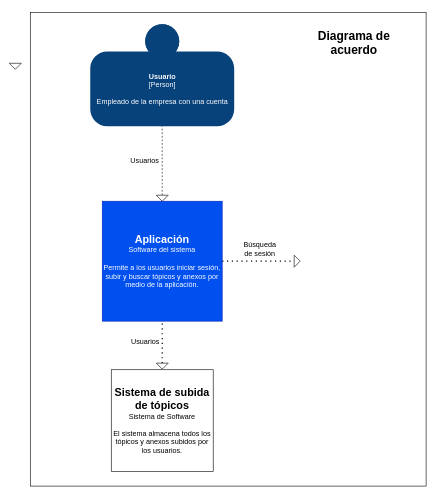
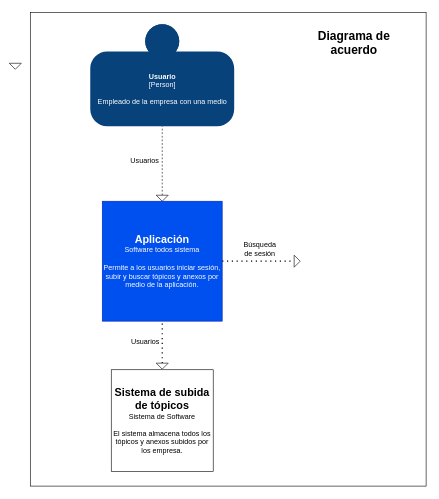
- <mxCell id="3" value="&lt;b&gt;Usuario&lt;/b&gt;&lt;div&gt;[Person]&lt;/div&gt;&lt;br&gt;&lt;div&gt;Empleado de la empresa con una cuenta&lt;/div&gt;" style="html=1;dashed=0;whitespace=wrap;fillColor=#08427b;strokeColor=none;fontColor=#ffffff;shape=mxgraph.c4.person;align=center;metaEdit=1;points=[[0.5,0,0],[1,0.5,0],[1,0.75,0],[0.75,1,0],[0.5,1,0],[0.25,1,0],[0,0.75,0],[0,0.5,0]];metaData={&quot;c4Type&quot;:{&quot;editable&quot;:false}};" vertex="1" parent="1"><mxGeometry x="150" y="40" width="240" height="170" as="geometry" /></mxCell>
+ <mxCell id="3" value="&lt;b&gt;Usuario&lt;/b&gt;&lt;div&gt;[Person]&lt;/div&gt;&lt;br&gt;&lt;div&gt;Empleado de la empresa con una medio&lt;/div&gt;" style="html=1;dashed=0;whitespace=wrap;fillColor=#08427b;strokeColor=none;fontColor=#ffffff;shape=mxgraph.c4.person;align=center;metaEdit=1;points=[[0.5,0,0],[1,0.5,0],[1,0.75,0],[0.75,1,0],[0.5,1,0],[0.25,1,0],[0,0.75,0],[0,0.5,0]];metaData={&quot;c4Type&quot;:{&quot;editable&quot;:false}};" vertex="1" parent="1"><mxGeometry x="150" y="40" width="240" height="170" as="geometry" /></mxCell>
- <mxCell id="4" value="&lt;font style=&quot;font-size: 18px&quot;&gt;&lt;b&gt;Aplicación&lt;br&gt;&lt;/b&gt;&lt;/font&gt;Software del sistema&lt;br&gt;&lt;br&gt;Permite a los usuarios iniciar sesión, subir y buscar tópicos y anexos por medio de la aplicación." style="whiteSpace=wrap;html=1;aspect=fixed;fillColor=#0050ef;strokeColor=#001DBC;fontColor=#ffffff;" vertex="1" parent="1"><mxGeometry x="170" y="335" width="200" height="200" as="geometry" /></mxCell>
+ <mxCell id="4" value="&lt;font style=&quot;font-size: 18px&quot;&gt;&lt;b&gt;Aplicación&lt;br&gt;&lt;/b&gt;&lt;/font&gt;Software todos sistema&lt;br&gt;&lt;br&gt;Permite a los usuarios iniciar sesión, subir y buscar tópicos y anexos por medio de la aplicación." style="whiteSpace=wrap;html=1;aspect=fixed;fillColor=#0050ef;strokeColor=#001DBC;fontColor=#ffffff;" vertex="1" parent="1"><mxGeometry x="170" y="335" width="200" height="200" as="geometry" /></mxCell>
- <mxCell id="5" value="&lt;font style=&quot;font-size: 18px&quot;&gt;&lt;b&gt;Sistema de subida de tópicos&lt;br&gt;&lt;/b&gt;&lt;/font&gt;Sistema de Software&lt;br&gt;&lt;br&gt;El sistema almacena todos los tópicos y anexos subidos por los usuarios." style="whiteSpace=wrap;html=1;aspect=fixed;" vertex="1" parent="1"><mxGeometry x="185" y="616" width="170" height="170" as="geometry" /></mxCell>
+ <mxCell id="5" value="&lt;font style=&quot;font-size: 18px&quot;&gt;&lt;b&gt;Sistema de subida de tópicos&lt;br&gt;&lt;/b&gt;&lt;/font&gt;Sistema de Software&lt;br&gt;&lt;br&gt;El sistema almacena todos los tópicos y anexos subidos por los empresa." style="whiteSpace=wrap;html=1;aspect=fixed;" vertex="1" parent="1"><mxGeometry x="185" y="616" width="170" height="170" as="geometry" /></mxCell>
